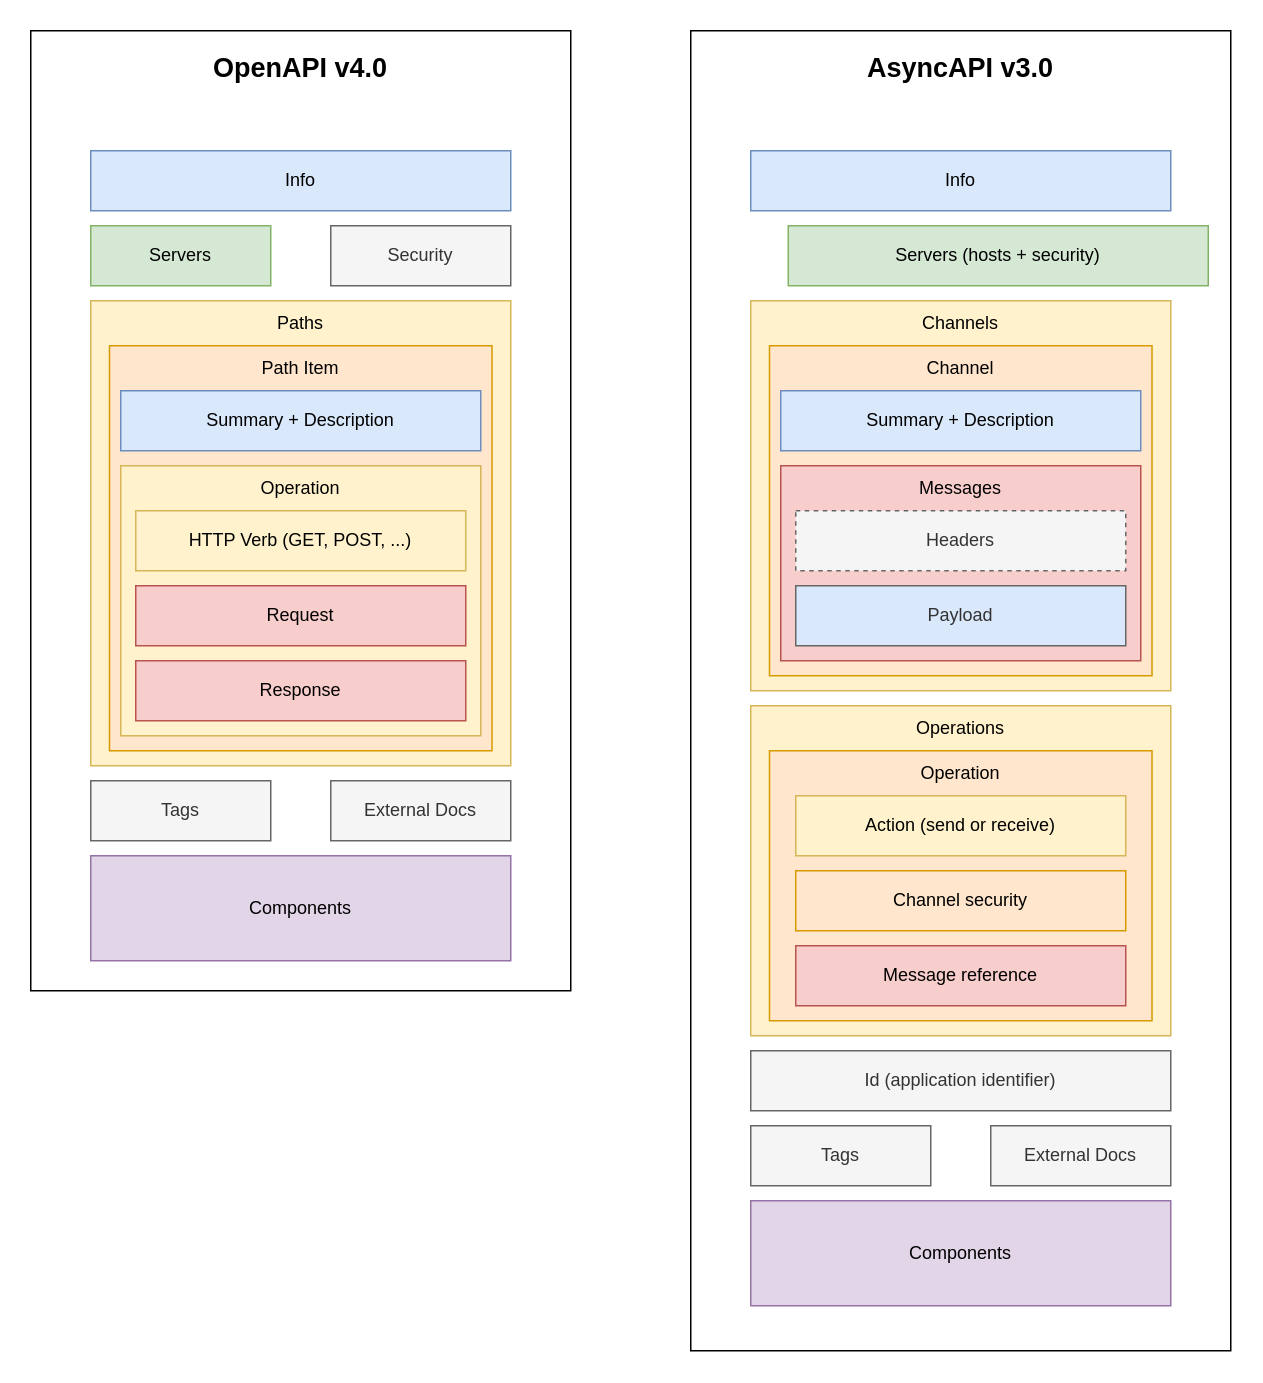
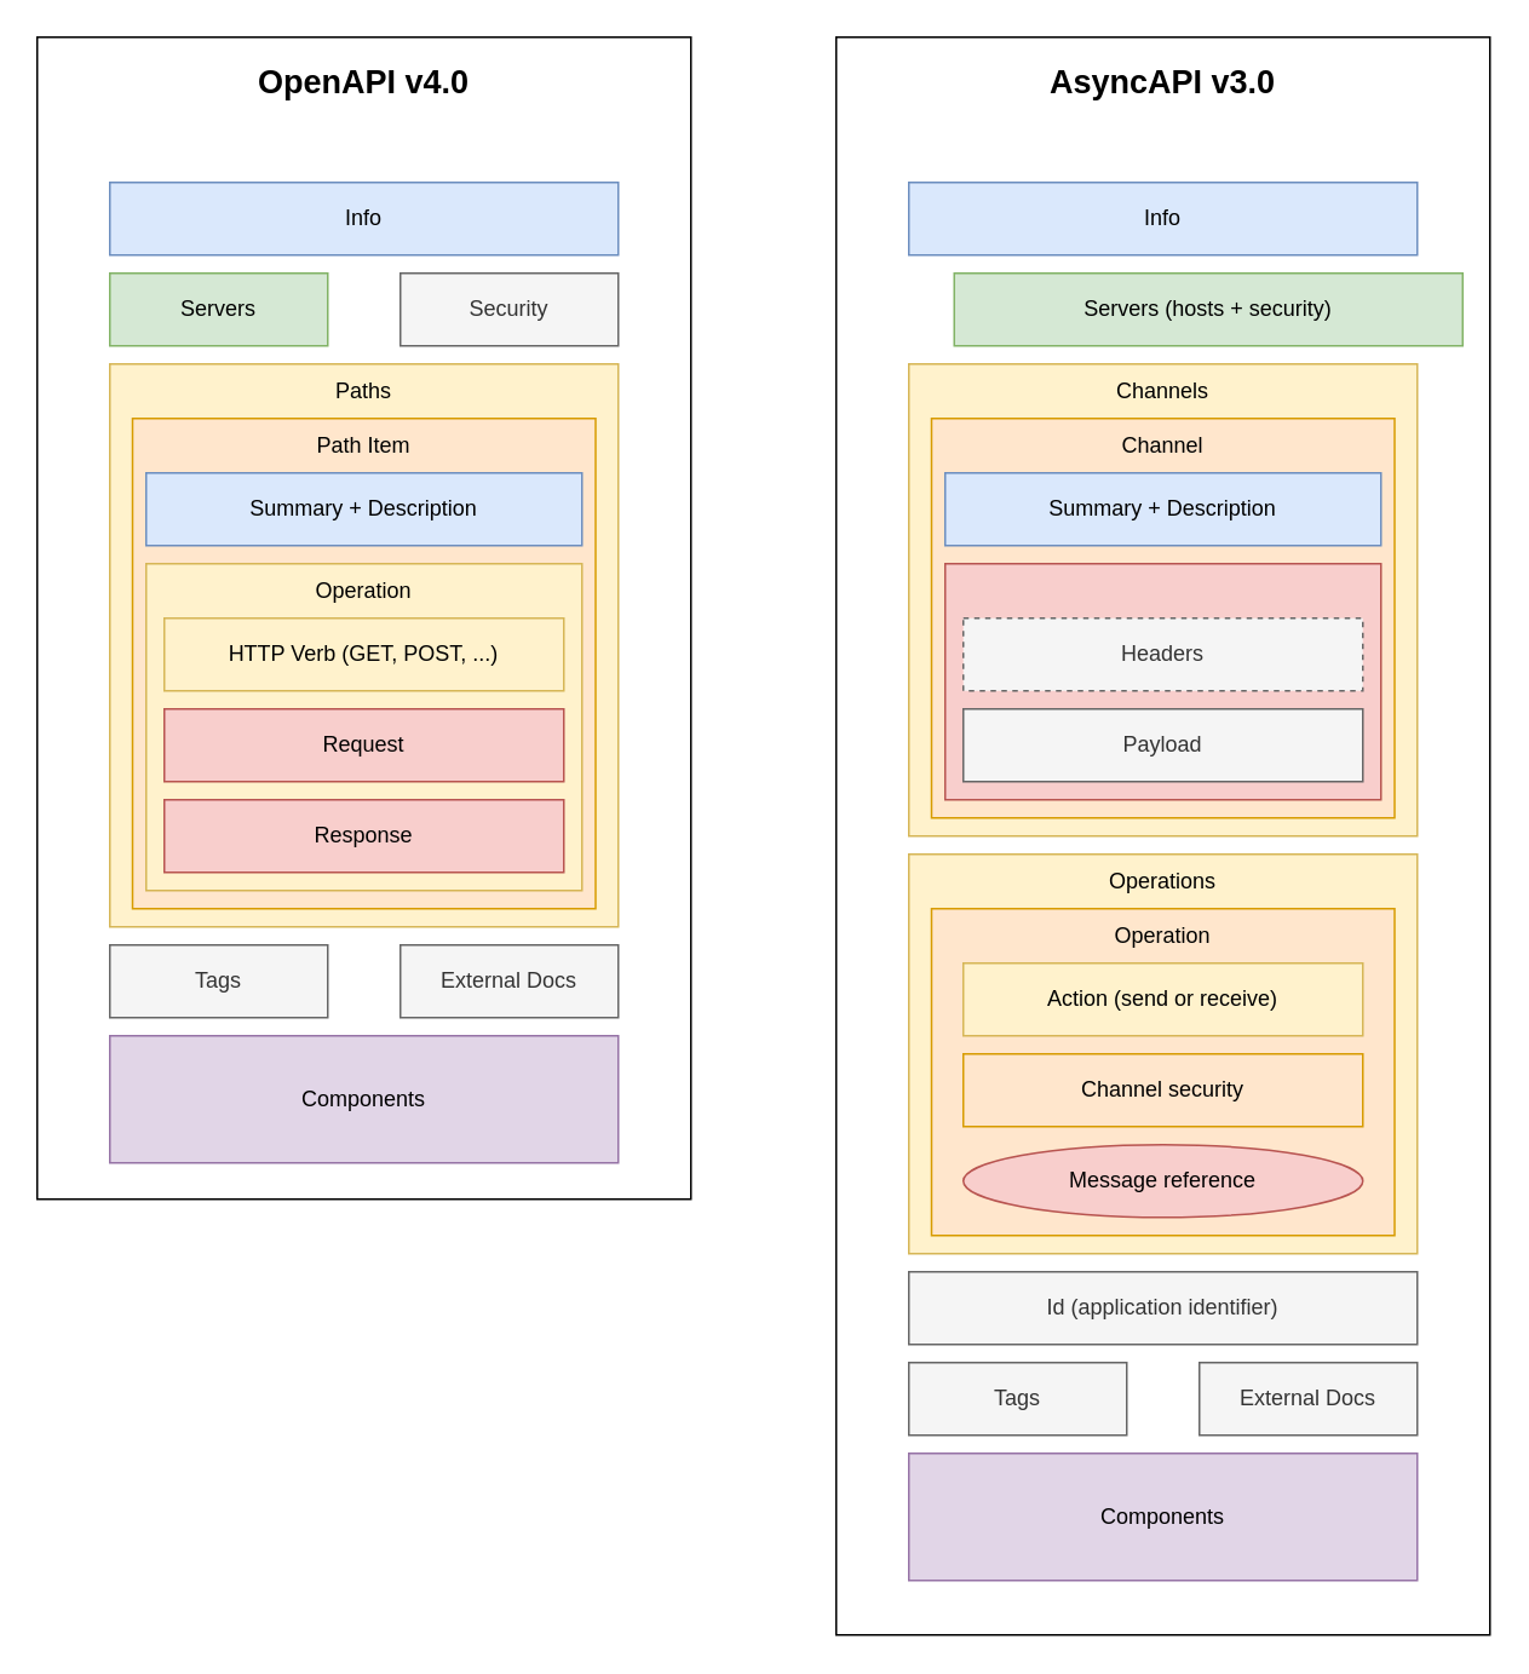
- <mxCell id="41" value="Messages" style="text;html=1;strokeColor=none;fillColor=none;align=center;verticalAlign=middle;whiteSpace=wrap;rounded=0;" vertex="1" parent="1"><mxGeometry x="610" y="310" width="60" height="30" as="geometry" /></mxCell>
- <mxCell id="23" value="Payload" style="rounded=0;whiteSpace=wrap;html=1;fillColor=#dae8fc;strokeColor=#666666;fontColor=#333333;" vertex="1" parent="1"><mxGeometry x="530" y="390" width="220" height="40" as="geometry" /></mxCell>
+ <mxCell id="23" value="Payload" style="rounded=0;whiteSpace=wrap;html=1;fillColor=#f5f5f5;strokeColor=#666666;fontColor=#333333;" vertex="1" parent="1"><mxGeometry x="530" y="390" width="220" height="40" as="geometry" /></mxCell>
- <mxCell id="31" value="Message reference" style="rounded=0;whiteSpace=wrap;html=1;fillColor=#f8cecc;strokeColor=#b85450;" vertex="1" parent="1"><mxGeometry x="530" y="630" width="220" height="40" as="geometry" /></mxCell>
+ <mxCell id="31" value="Message reference" style="ellipse;whiteSpace=wrap;html=1;fillColor=#f8cecc;strokeColor=#b85450;" vertex="1" parent="1"><mxGeometry x="530" y="630" width="220" height="40" as="geometry" /></mxCell>
